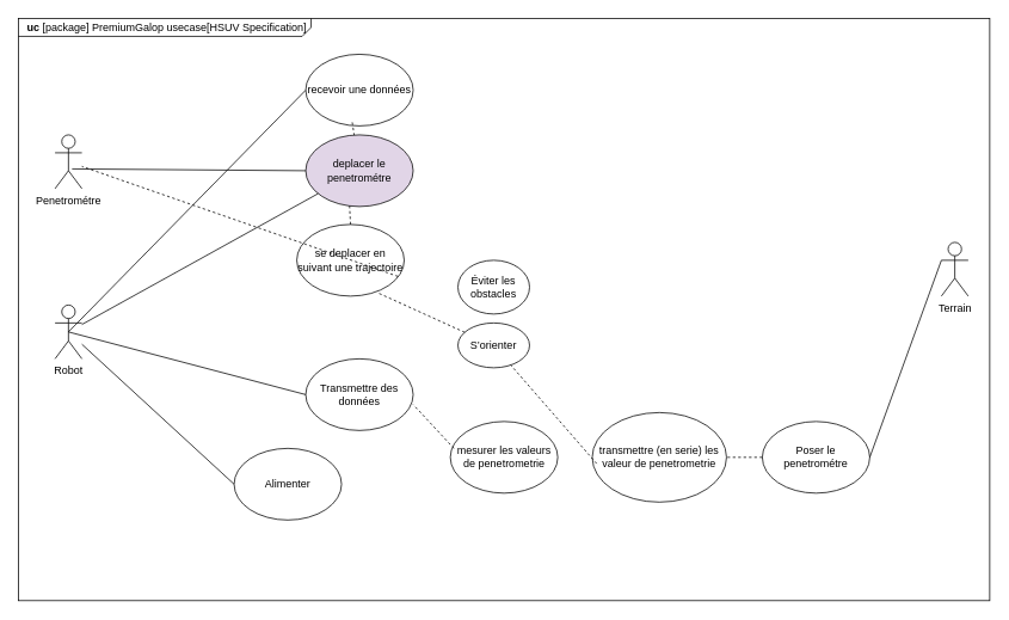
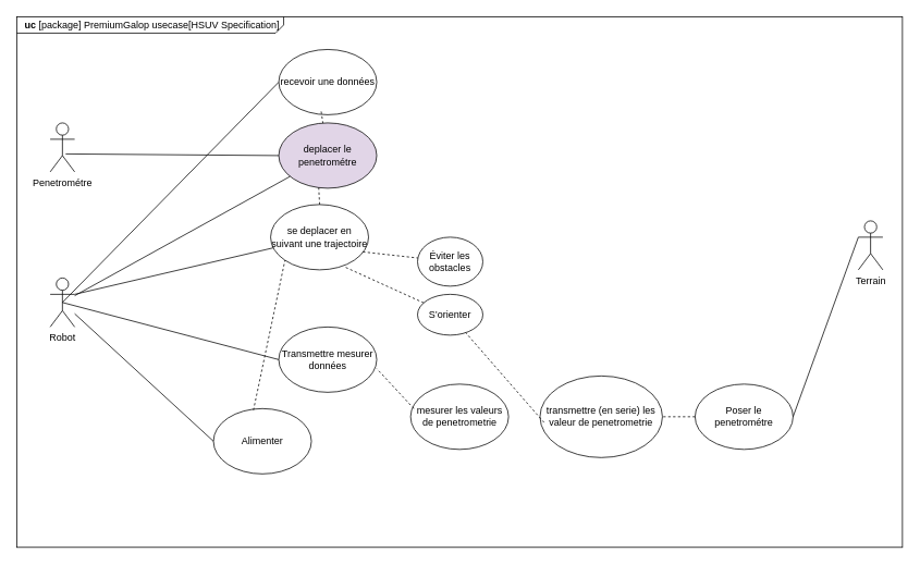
- <mxCell id="20" value="" style="endArrow=none;dashed=1;html=1;rounded=0;exitX=0.942;exitY=0.725;exitDx=0;exitDy=0;exitPerimeter=0;" edge="1" parent="1" source="10" target="4"><mxGeometry width="50" height="50" relative="1" as="geometry"><mxPoint x="521" y="350" as="sourcePoint" /><mxPoint x="571" y="300" as="targetPoint" /></mxGeometry></mxCell>
+ <mxCell id="20" value="" style="endArrow=none;dashed=1;html=1;rounded=0;exitX=0.942;exitY=0.725;exitDx=0;exitDy=0;exitPerimeter=0;" edge="1" parent="1" source="10" target="14"><mxGeometry width="50" height="50" relative="1" as="geometry"><mxPoint x="521" y="350" as="sourcePoint" /><mxPoint x="571" y="300" as="targetPoint" /></mxGeometry></mxCell>
+ <mxCell id="17" value="" style="endArrow=none;html=1;rounded=0;exitX=1;exitY=0.333;exitDx=0;exitDy=0;exitPerimeter=0;" edge="1" parent="1" source="8" target="10"><mxGeometry width="50" height="50" relative="1" as="geometry"><mxPoint x="521" y="350" as="sourcePoint" /><mxPoint x="571" y="300" as="targetPoint" /></mxGeometry></mxCell>
+ <mxCell id="27" value="" style="endArrow=none;dashed=1;html=1;rounded=0;exitX=0.408;exitY=0.025;exitDx=0;exitDy=0;exitPerimeter=0;entryX=0;entryY=1;entryDx=0;entryDy=0;" edge="1" parent="1" source="7" target="10"><mxGeometry width="50" height="50" relative="1" as="geometry"><mxPoint x="521" y="350" as="sourcePoint" /><mxPoint x="571" y="300" as="targetPoint" /></mxGeometry></mxCell>
- <mxCell id="13" value="Transmettre des données" style="ellipse;whiteSpace=wrap;html=1;" vertex="1" parent="1"><mxGeometry x="341" y="400" width="120" height="80" as="geometry" /></mxCell>
+ <mxCell id="13" value="Transmettre mesurer données" style="ellipse;whiteSpace=wrap;html=1;" vertex="1" parent="1"><mxGeometry x="341" y="400" width="120" height="80" as="geometry" /></mxCell>
